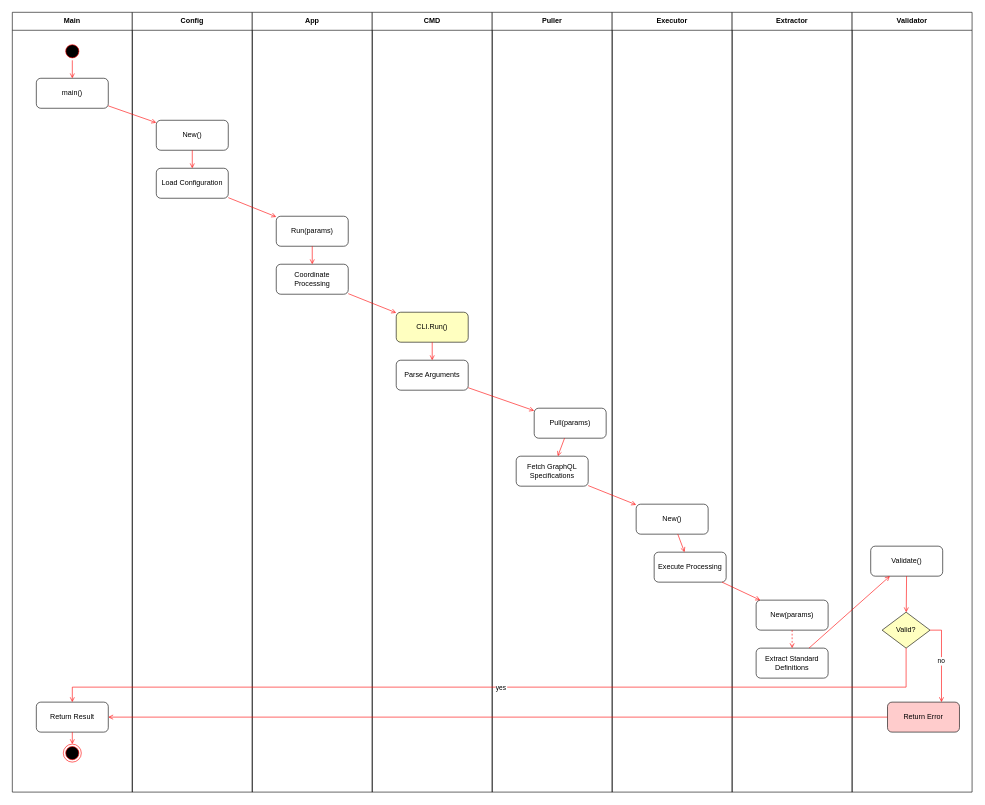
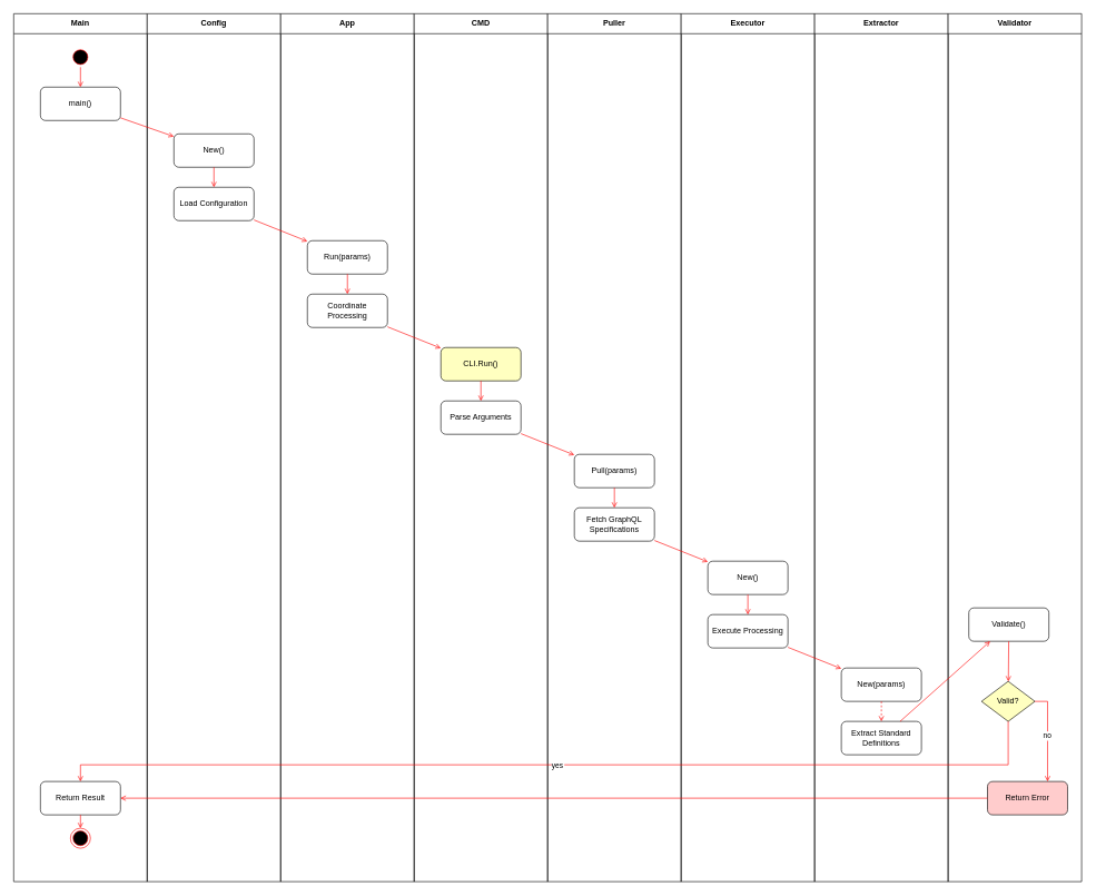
- <mxCell id="17" value="Pull(params)" style="rounded=1;whiteSpace=wrap;html=1;" parent="16" vertex="1"><mxGeometry x="70" y="660" width="120" height="50" as="geometry" /></mxCell>
+ <mxCell id="17" value="Pull(params)" style="rounded=1;whiteSpace=wrap;html=1;" parent="16" vertex="1"><mxGeometry x="40" y="660" width="120" height="50" as="geometry" /></mxCell>
- <mxCell id="21" value="Execute Processing" style="rounded=1;whiteSpace=wrap;html=1;" parent="19" vertex="1"><mxGeometry x="70" y="900" width="120" height="50" as="geometry" /></mxCell>
+ <mxCell id="21" value="Execute Processing" style="rounded=1;whiteSpace=wrap;html=1;" parent="19" vertex="1"><mxGeometry x="40" y="900" width="120" height="50" as="geometry" /></mxCell>
